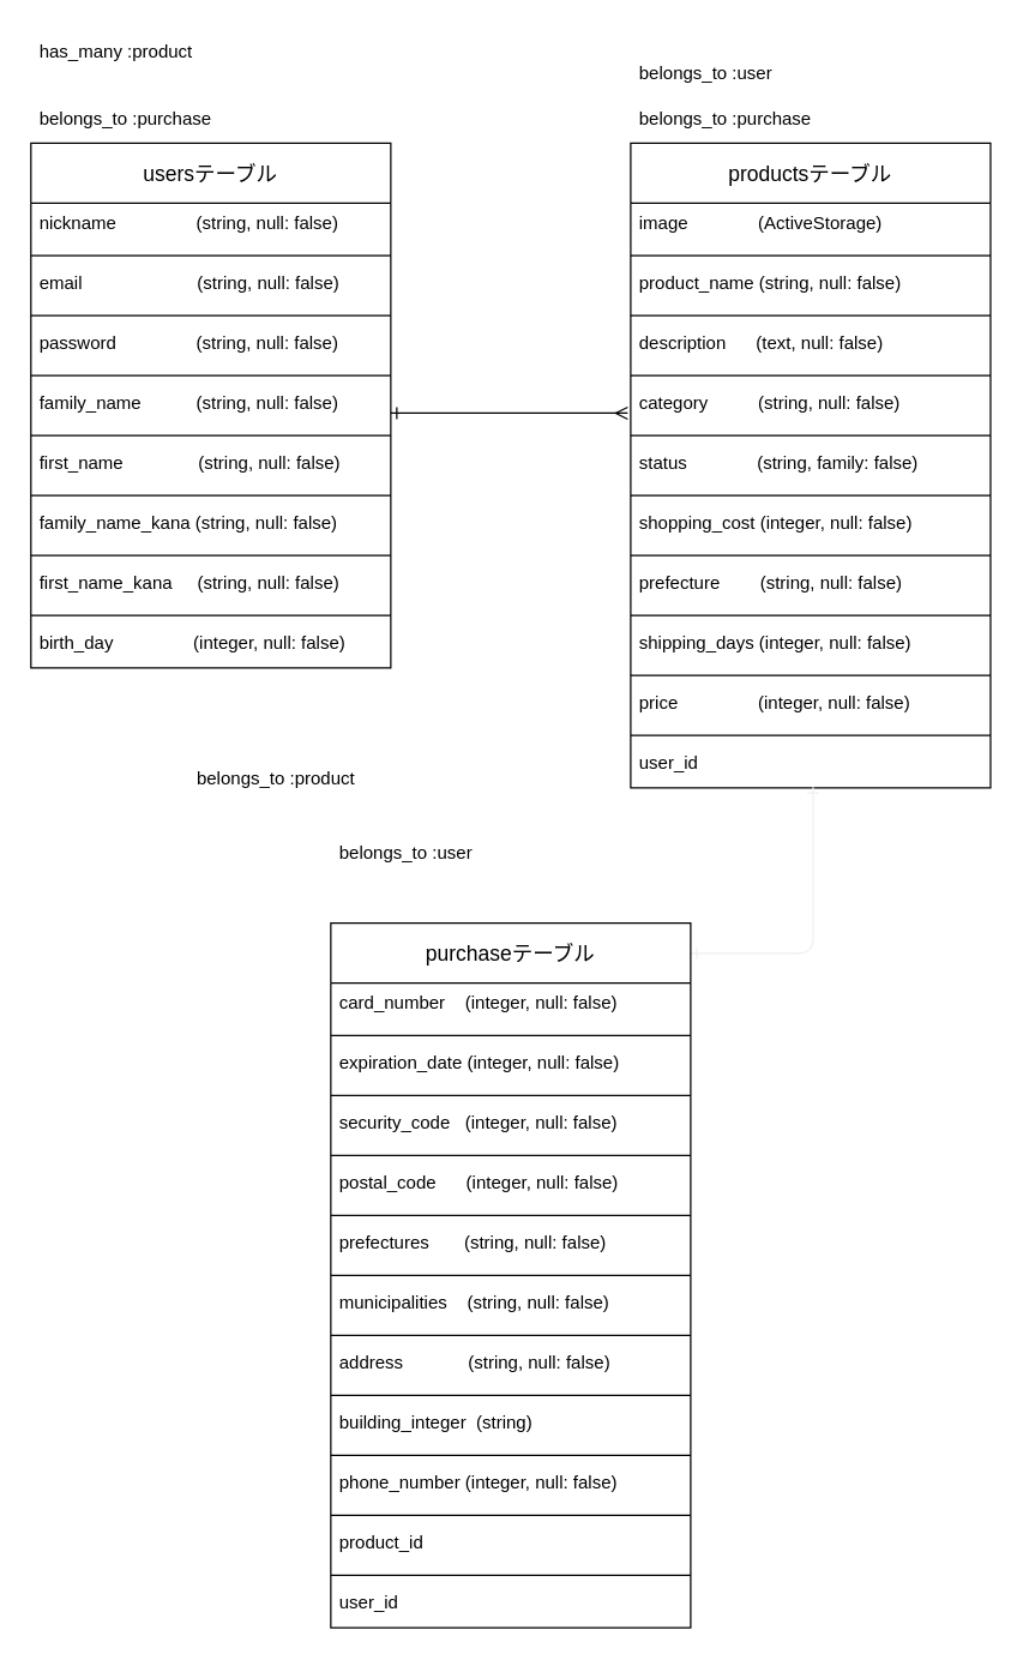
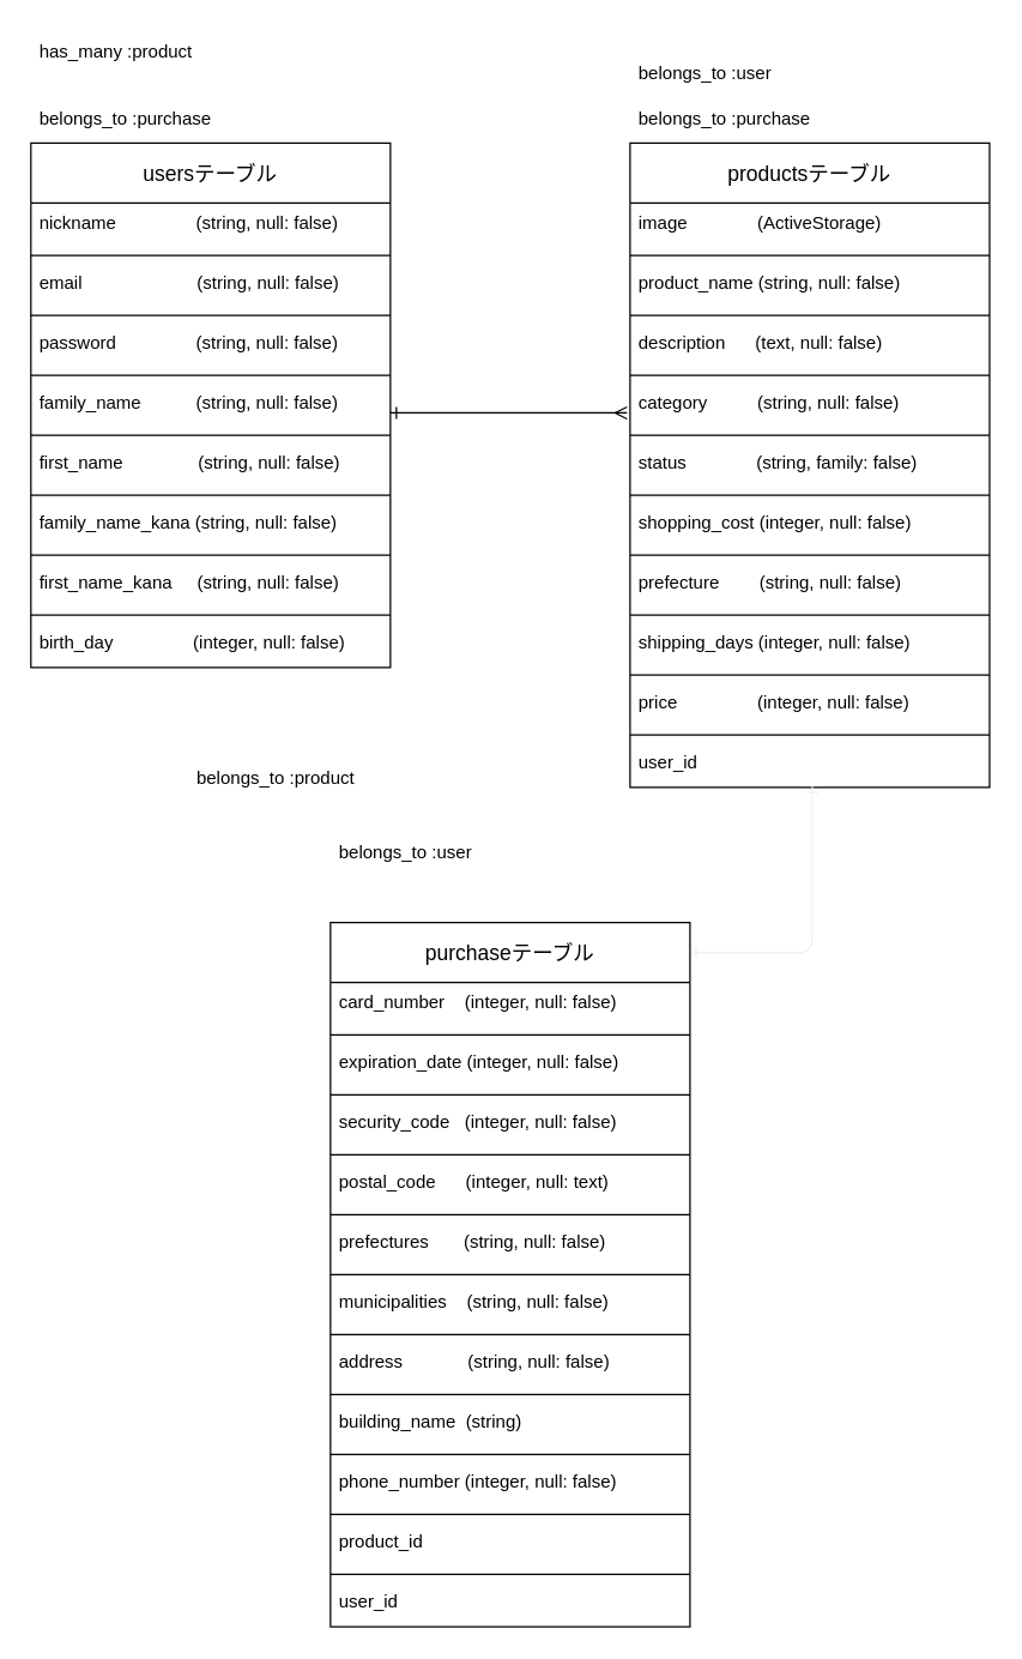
- <mxCell id="47" value="postal_code      (integer, null: false)" style="text;strokeColor=none;fillColor=none;spacingLeft=4;spacingRight=4;overflow=hidden;rotatable=0;points=[[0,0.5],[1,0.5]];portConstraint=eastwest;fontSize=12;" vertex="1" parent="40"><mxGeometry y="160" width="240" height="30" as="geometry" /></mxCell>
+ <mxCell id="47" value="postal_code      (integer, null: text)" style="text;strokeColor=none;fillColor=none;spacingLeft=4;spacingRight=4;overflow=hidden;rotatable=0;points=[[0,0.5],[1,0.5]];portConstraint=eastwest;fontSize=12;" vertex="1" parent="40"><mxGeometry y="160" width="240" height="30" as="geometry" /></mxCell>
- <mxCell id="55" value="building_integer  (string)" style="text;strokeColor=none;fillColor=none;spacingLeft=4;spacingRight=4;overflow=hidden;rotatable=0;points=[[0,0.5],[1,0.5]];portConstraint=eastwest;fontSize=12;" vertex="1" parent="40"><mxGeometry y="320" width="240" height="30" as="geometry" /></mxCell>
+ <mxCell id="55" value="building_name  (string)" style="text;strokeColor=none;fillColor=none;spacingLeft=4;spacingRight=4;overflow=hidden;rotatable=0;points=[[0,0.5],[1,0.5]];portConstraint=eastwest;fontSize=12;" vertex="1" parent="40"><mxGeometry y="320" width="240" height="30" as="geometry" /></mxCell>
